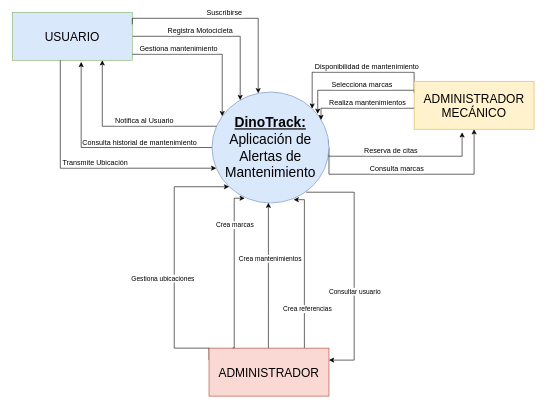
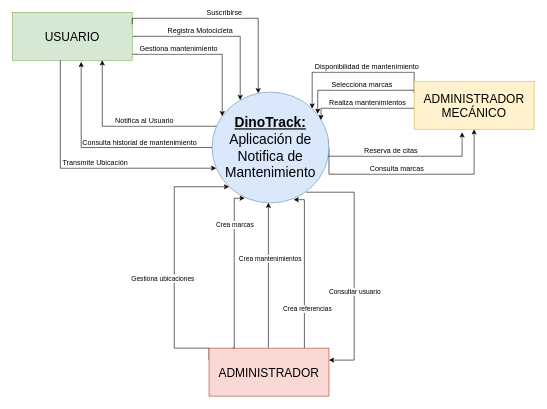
- <mxCell id="11" value="USUARIO" style="rounded=0;whiteSpace=wrap;html=1;fillColor=#dae8fc;strokeColor=#82b366;fontSize=20;" parent="1" vertex="1"><mxGeometry x="20" y="20" width="200" height="80" as="geometry" /></mxCell>
+ <mxCell id="11" value="USUARIO" style="rounded=0;whiteSpace=wrap;html=1;fillColor=#d5e8d4;strokeColor=#82b366;fontSize=20;" parent="1" vertex="1"><mxGeometry x="20" y="20" width="200" height="80" as="geometry" /></mxCell>
- <mxCell id="8" value="&lt;font style=&quot;font-size: 23px;&quot;&gt;&lt;b&gt;&lt;u&gt;DinoTrack:&lt;br style=&quot;font-size: 23px;&quot;&gt;&lt;/u&gt;&lt;/b&gt;&lt;/font&gt;&lt;font style=&quot;font-size: 23px;&quot;&gt;Aplicación de Alertas de Mantenimiento&lt;/font&gt;" style="ellipse;whiteSpace=wrap;html=1;fillColor=#dae8fc;strokeColor=#6c8ebf;fontSize=23;" parent="1" vertex="1"><mxGeometry x="353" y="153" width="195" height="185" as="geometry" /></mxCell>
+ <mxCell id="8" value="&lt;font style=&quot;font-size: 23px;&quot;&gt;&lt;b&gt;&lt;u&gt;DinoTrack:&lt;br style=&quot;font-size: 23px;&quot;&gt;&lt;/u&gt;&lt;/b&gt;&lt;/font&gt;&lt;font style=&quot;font-size: 23px;&quot;&gt;Aplicación de Notifica de Mantenimiento&lt;/font&gt;" style="ellipse;whiteSpace=wrap;html=1;fillColor=#dae8fc;strokeColor=#6c8ebf;fontSize=23;" parent="1" vertex="1"><mxGeometry x="353" y="153" width="195" height="185" as="geometry" /></mxCell>
